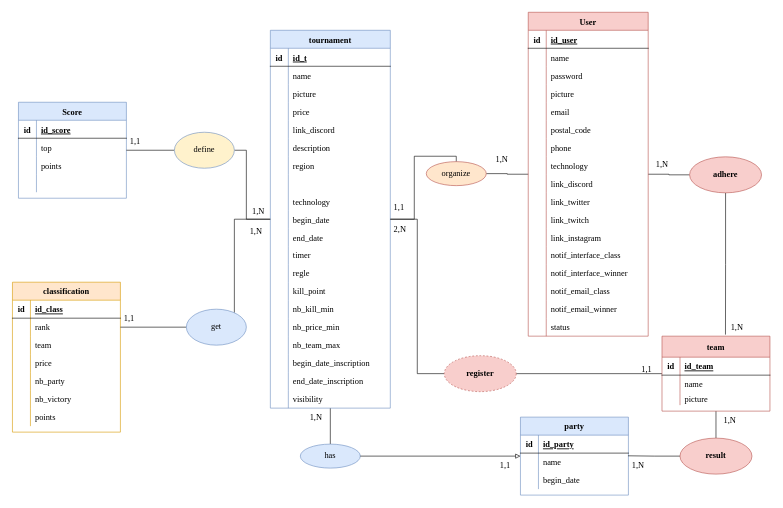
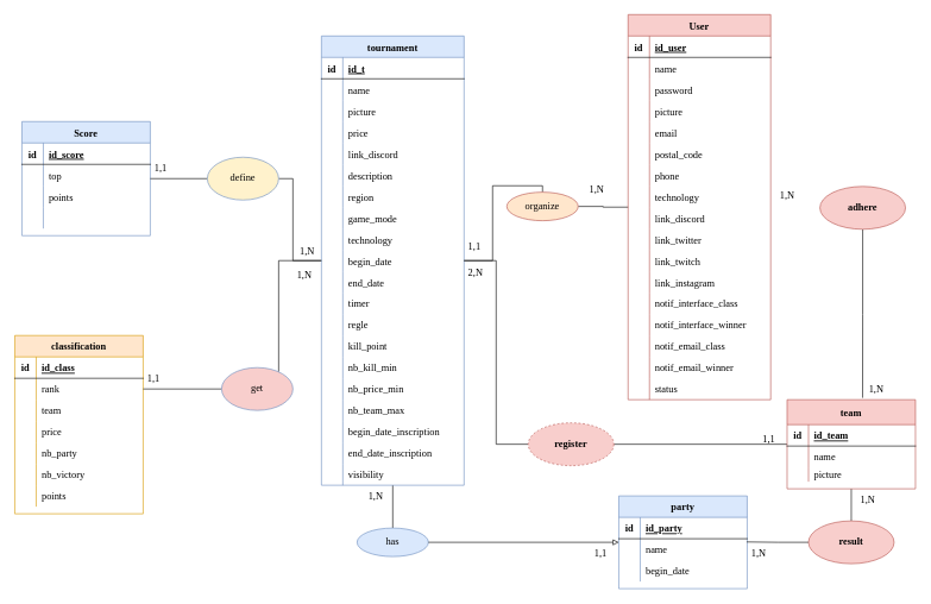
- <mxCell id="131" value="" style="edgeStyle=orthogonalEdgeStyle;rounded=0;orthogonalLoop=1;jettySize=auto;html=1;endArrow=none;endFill=0;strokeColor=default;strokeWidth=1;fontSize=14;fontFamily=Verdana;" parent="1" source="132" target="185" edge="1"><mxGeometry relative="1" as="geometry" /></mxCell>
+ <mxCell id="28" value="game_mode" style="shape=partialRectangle;connectable=0;fillColor=none;top=0;left=0;bottom=0;right=0;align=left;spacingLeft=6;overflow=hidden;fontSize=14;fontFamily=Verdana;" parent="26" vertex="1"><mxGeometry x="30" width="170" height="30" as="geometry"><mxRectangle width="170" height="30" as="alternateBounds" /></mxGeometry></mxCell>
- <mxCell id="130" value="get" style="ellipse;whiteSpace=wrap;html=1;align=center;fillColor=#dae8fc;strokeColor=#6c8ebf;fontSize=14;fontFamily=Verdana;" parent="1" vertex="1"><mxGeometry x="310" y="515" width="100" height="60" as="geometry" /></mxCell>
+ <mxCell id="130" value="get" style="ellipse;whiteSpace=wrap;html=1;align=center;fillColor=#f8cecc;strokeColor=#6c8ebf;fontSize=14;fontFamily=Verdana;" parent="1" vertex="1"><mxGeometry x="310" y="515" width="100" height="60" as="geometry" /></mxCell>
